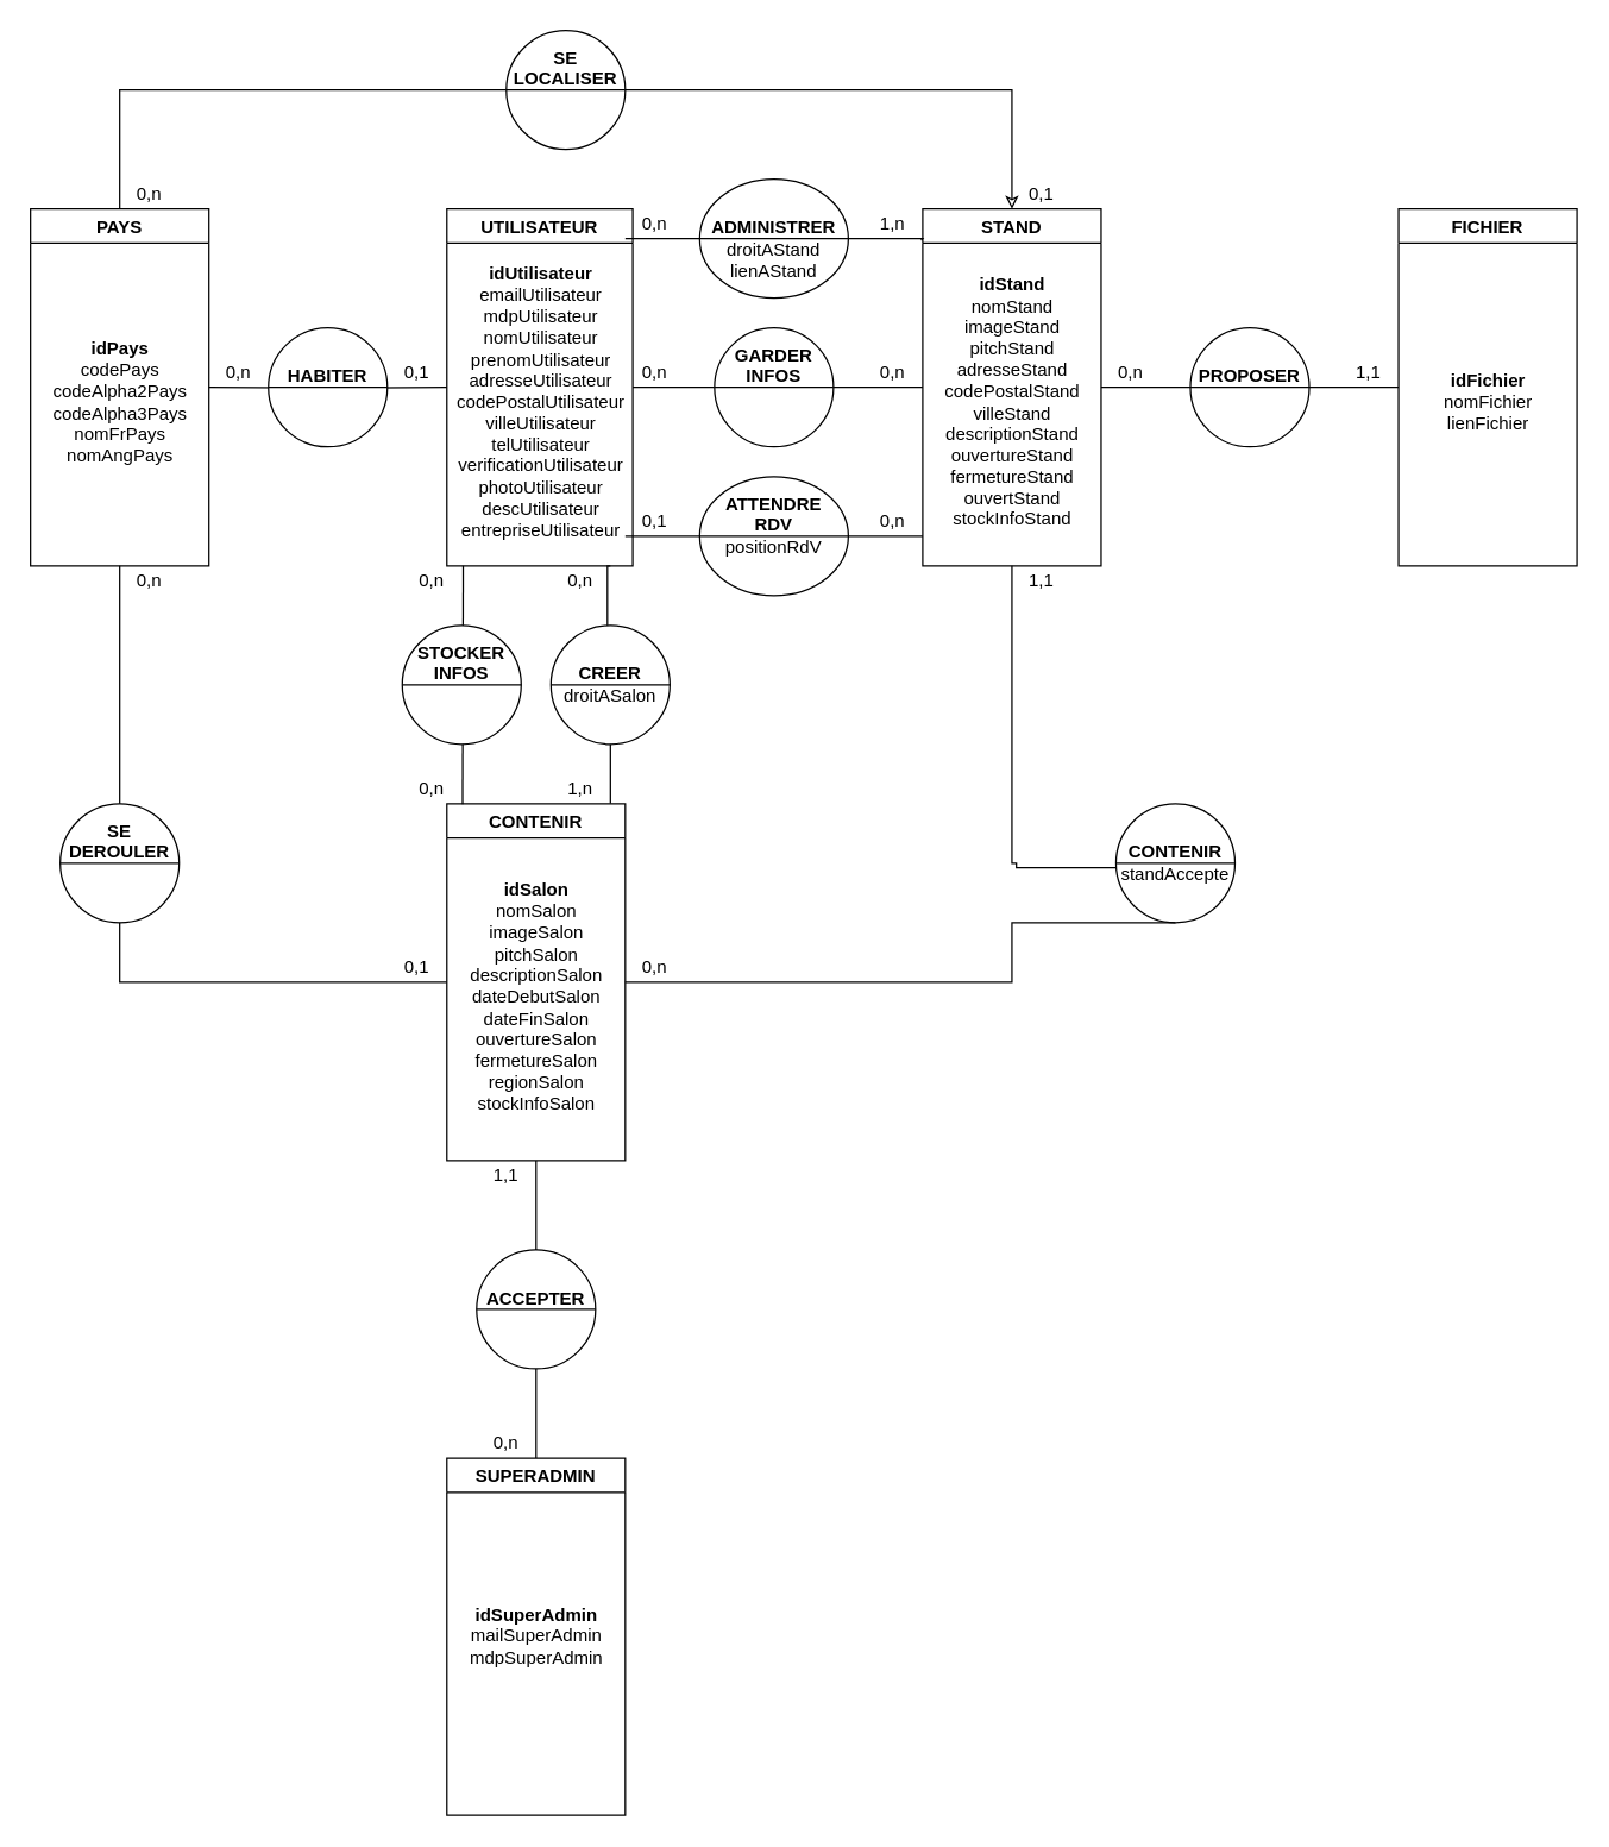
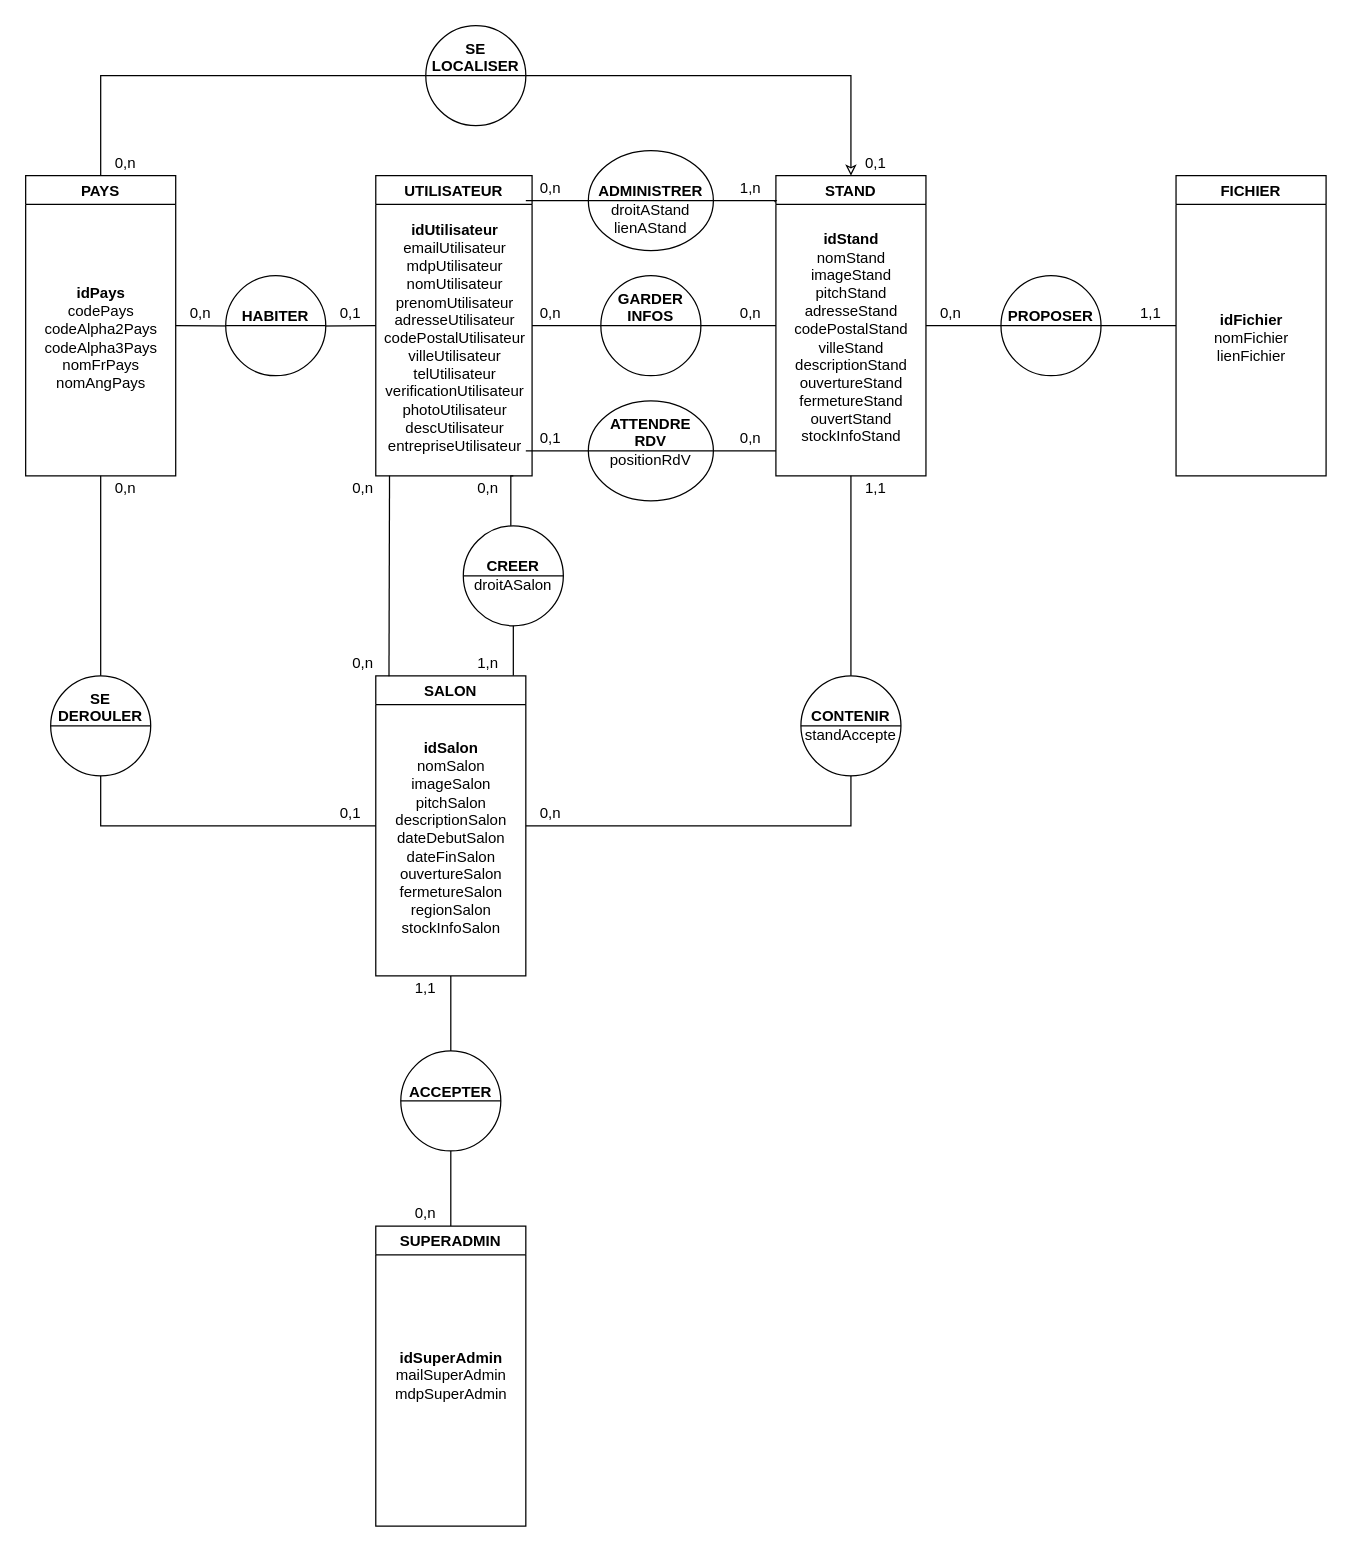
- <mxCell id="56" value="&lt;div&gt;&lt;b&gt;STOCKER INFOS&lt;/b&gt;&lt;/div&gt;&lt;div&gt;&lt;b&gt;&lt;/b&gt;&lt;br&gt;&lt;/div&gt;&lt;div&gt;&lt;br&gt;&lt;/div&gt;" style="shape=lineEllipse;perimeter=ellipsePerimeter;whiteSpace=wrap;html=1;backgroundOutline=1;" vertex="1" parent="1"><mxGeometry x="270" y="420" width="80" height="80" as="geometry" /></mxCell>
- <mxCell id="22" value="CONTENIR" style="swimlane;" parent="1" vertex="1"><mxGeometry x="300" y="540" width="120" height="240" as="geometry" /></mxCell>
+ <mxCell id="22" value="SALON" style="swimlane;" parent="1" vertex="1"><mxGeometry x="300" y="540" width="120" height="240" as="geometry" /></mxCell>
- <mxCell id="34" value="&lt;div&gt;&lt;b&gt;CONTENIR&lt;/b&gt;&lt;br&gt;&lt;/div&gt;&lt;div&gt;standAccepte&lt;br&gt;&lt;/div&gt;" style="shape=lineEllipse;perimeter=ellipsePerimeter;whiteSpace=wrap;html=1;backgroundOutline=1;" parent="1" vertex="1"><mxGeometry x="750" y="540" width="80" height="80" as="geometry" /></mxCell>
+ <mxCell id="34" value="&lt;div&gt;&lt;b&gt;CONTENIR&lt;/b&gt;&lt;br&gt;&lt;/div&gt;&lt;div&gt;standAccepte&lt;br&gt;&lt;/div&gt;" style="shape=lineEllipse;perimeter=ellipsePerimeter;whiteSpace=wrap;html=1;backgroundOutline=1;" parent="1" vertex="1"><mxGeometry x="640" y="540" width="80" height="80" as="geometry" /></mxCell>
